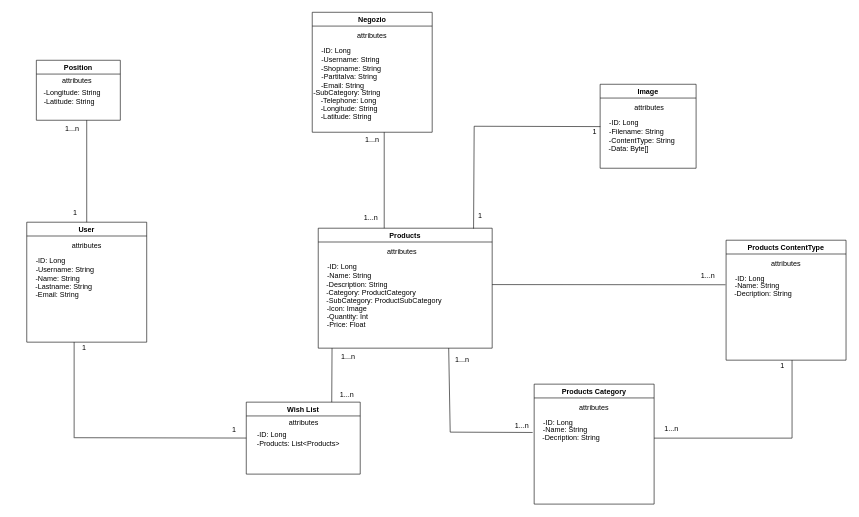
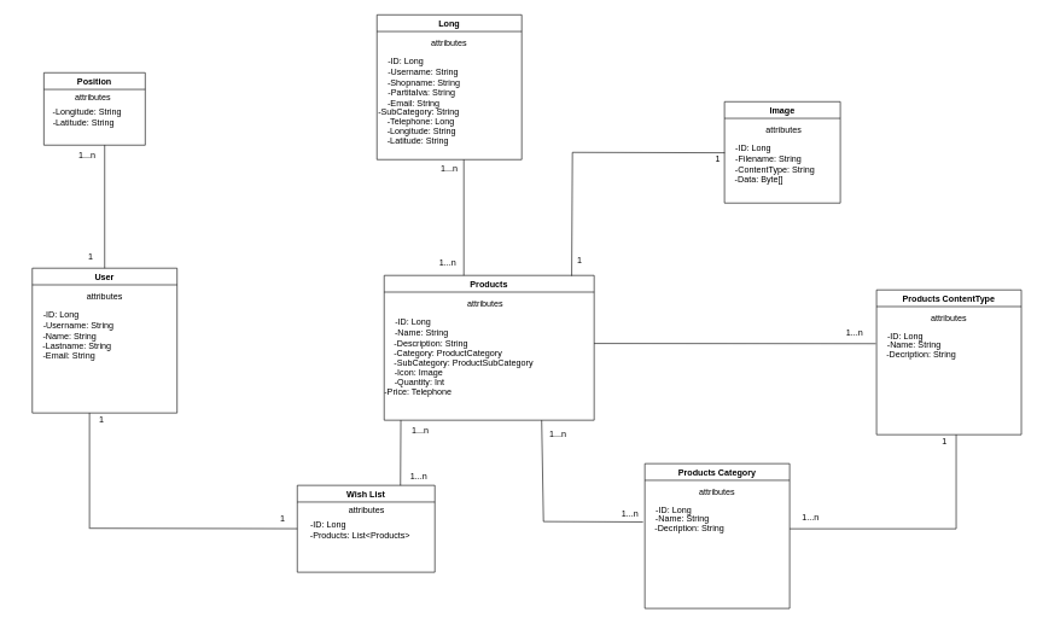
- <mxCell id="9" value="Negozio" style="swimlane;" vertex="1" parent="1"><mxGeometry x="520" y="20" width="200" height="200" as="geometry"><mxRectangle x="340" y="130" width="60" height="23" as="alternateBounds" /></mxGeometry></mxCell>
+ <mxCell id="9" value="Long" style="swimlane;" vertex="1" parent="1"><mxGeometry x="520" y="20" width="200" height="200" as="geometry"><mxRectangle x="340" y="130" width="60" height="23" as="alternateBounds" /></mxGeometry></mxCell>
- <mxCell id="29" value="-Price: Float" style="text;html=1;strokeColor=none;fillColor=none;align=center;verticalAlign=middle;whiteSpace=wrap;rounded=0;" vertex="1" parent="20"><mxGeometry x="-128" y="151" width="350" height="20" as="geometry" /></mxCell>
+ <mxCell id="29" value="-Price: Telephone" style="text;html=1;strokeColor=none;fillColor=none;align=center;verticalAlign=middle;whiteSpace=wrap;rounded=0;" vertex="1" parent="20"><mxGeometry x="-128" y="151" width="350" height="20" as="geometry" /></mxCell>
